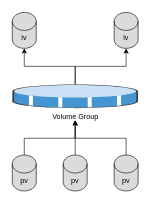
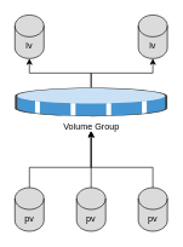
- <mxCell id="2" value="Volume Group" style="shadow=0;dashed=0;html=1;labelPosition=center;verticalLabelPosition=bottom;verticalAlign=top;align=center;outlineConnect=0;shape=mxgraph.veeam.3d.datastore_volume;" vertex="1" parent="1"><mxGeometry x="20" y="140" width="210" height="40" as="geometry" /></mxCell>
+ <mxCell id="2" value="Volume Group" style="shadow=0;dashed=0;html=1;labelPosition=center;verticalLabelPosition=bottom;verticalAlign=top;align=center;outlineConnect=0;shape=mxgraph.veeam.3d.datastore_volume;" vertex="1" parent="1"><mxGeometry x="20" y="120" width="210" height="40" as="geometry" /></mxCell>
